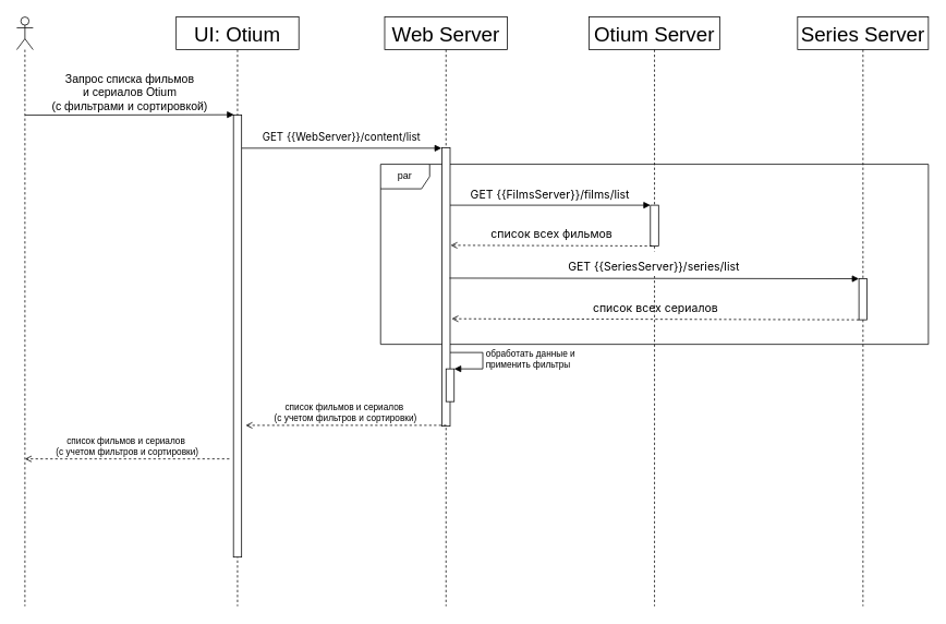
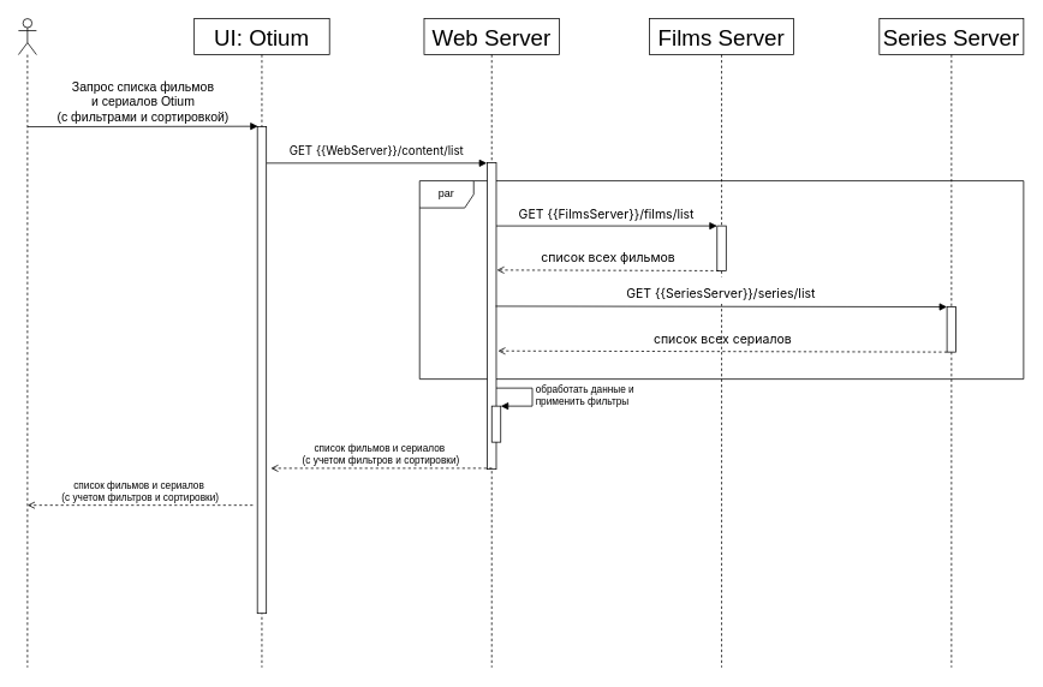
- <mxCell id="16" value="Otium Server" style="shape=umlLifeline;perimeter=lifelinePerimeter;whiteSpace=wrap;html=1;container=1;collapsible=0;recursiveResize=0;outlineConnect=0;fontSize=25;" parent="1" vertex="1"><mxGeometry x="720" y="20" width="160" height="720" as="geometry" /></mxCell>
+ <mxCell id="16" value="Films Server" style="shape=umlLifeline;perimeter=lifelinePerimeter;whiteSpace=wrap;html=1;container=1;collapsible=0;recursiveResize=0;outlineConnect=0;fontSize=25;" parent="1" vertex="1"><mxGeometry x="720" y="20" width="160" height="720" as="geometry" /></mxCell>
